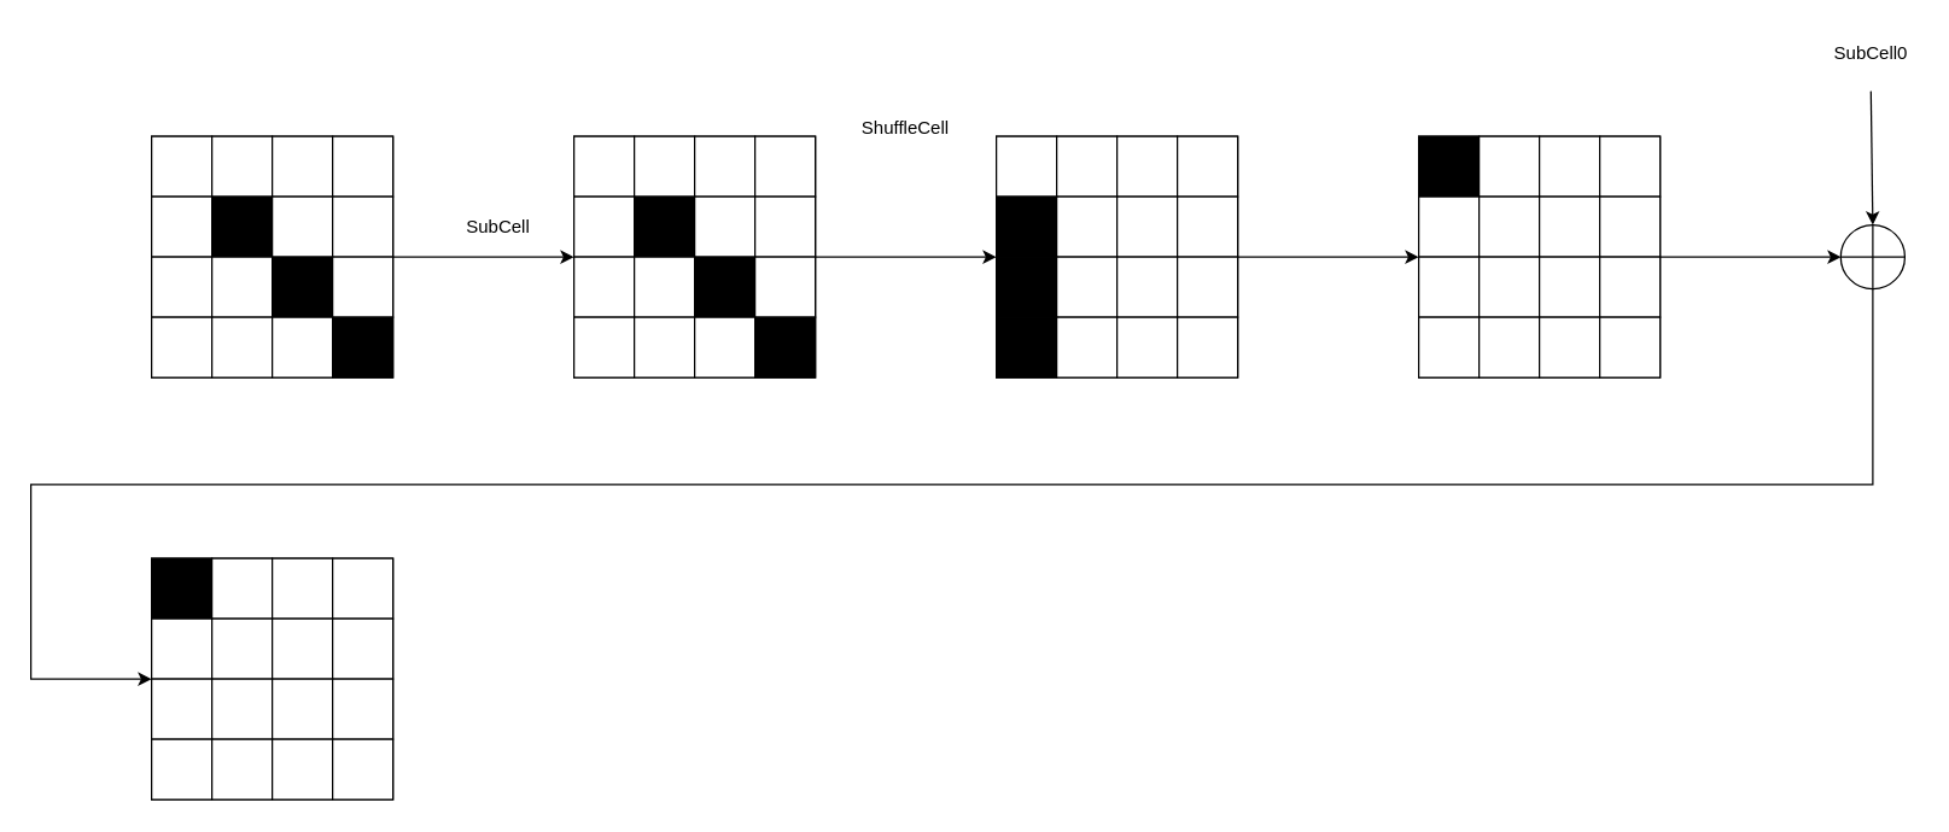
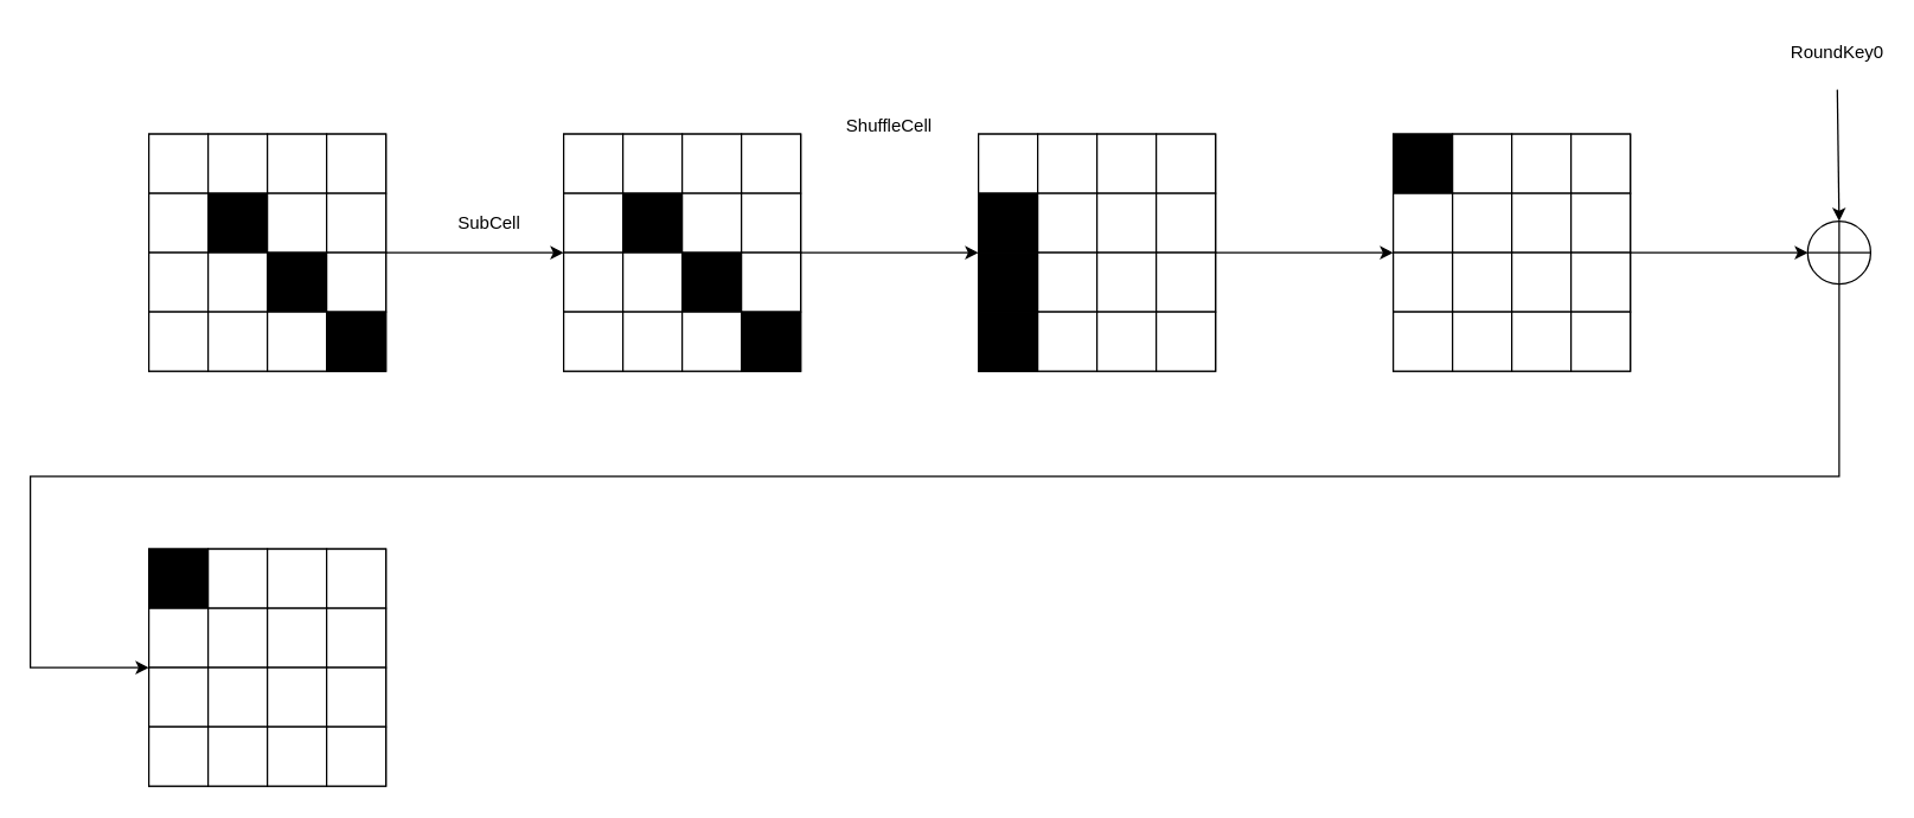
- <mxCell id="62" value="&lt;div&gt;SubCell0&lt;/div&gt;" style="text;html=1;strokeColor=none;fillColor=none;align=center;verticalAlign=middle;whiteSpace=wrap;rounded=0;" vertex="1" parent="1"><mxGeometry x="1210" y="20" width="60" height="30" as="geometry" /></mxCell>
+ <mxCell id="62" value="&lt;div&gt;RoundKey0&lt;/div&gt;" style="text;html=1;strokeColor=none;fillColor=none;align=center;verticalAlign=middle;whiteSpace=wrap;rounded=0;" vertex="1" parent="1"><mxGeometry x="1210" y="20" width="60" height="30" as="geometry" /></mxCell>
